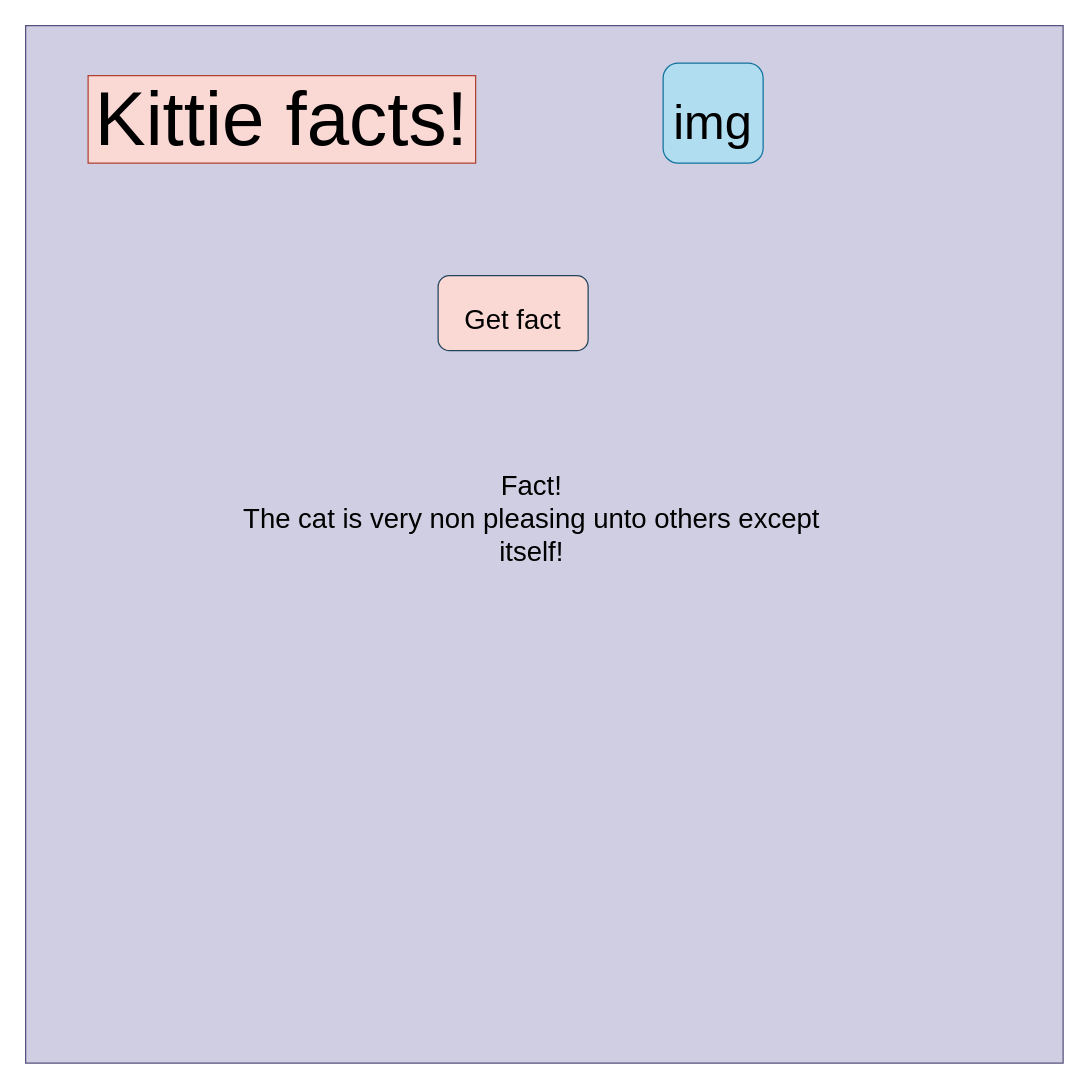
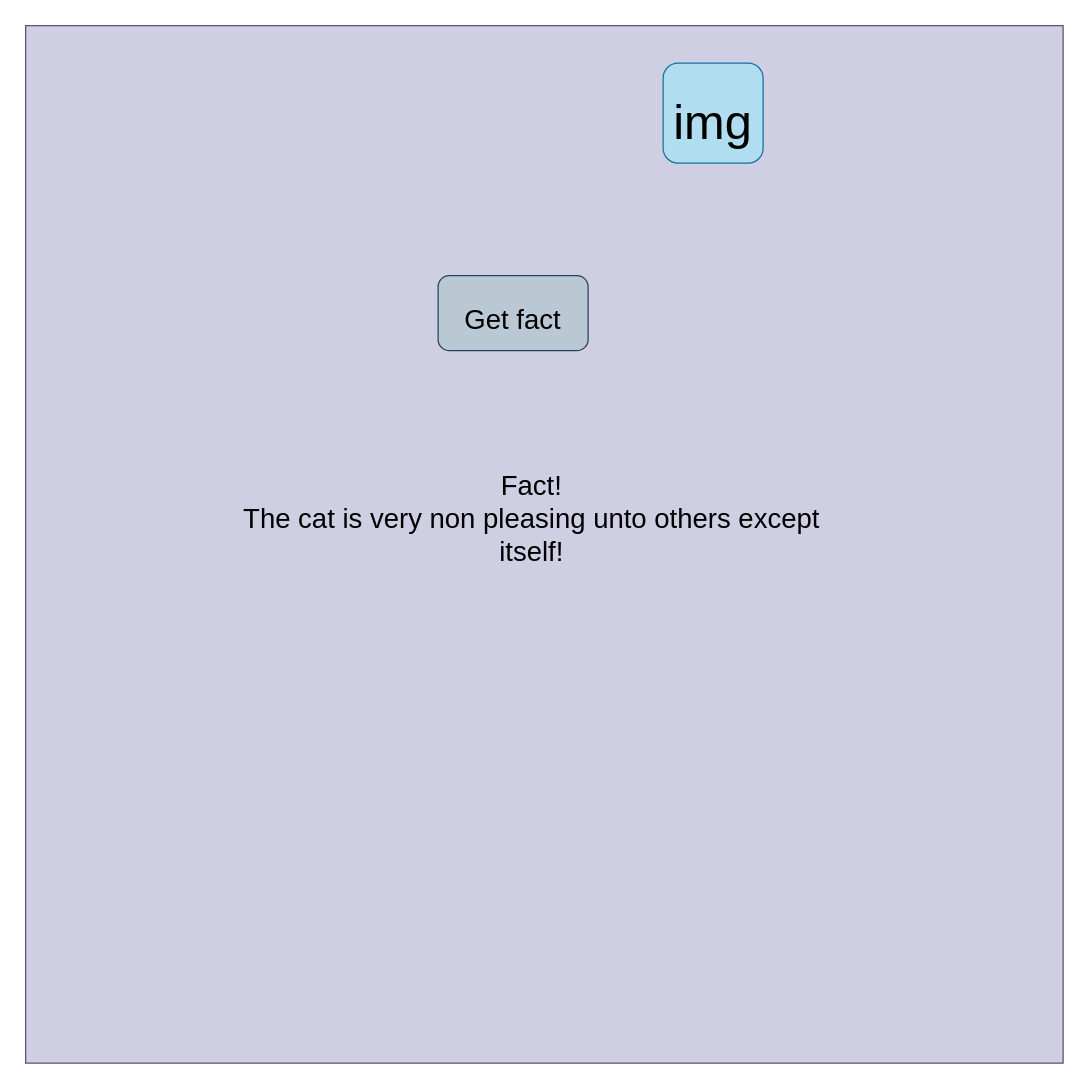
- <mxCell id="3" value="&lt;font style=&quot;font-size: 61px;&quot;&gt;Kittie facts!&lt;/font&gt;" style="text;html=1;align=center;verticalAlign=middle;whiteSpace=wrap;rounded=0;fillColor=#fad9d5;strokeColor=#ae4132;" vertex="1" parent="1"><mxGeometry x="70" y="60" width="310" height="70" as="geometry" /></mxCell>
- <mxCell id="5" value="&lt;font style=&quot;font-size: 22px;&quot;&gt;Get fact&lt;/font&gt;" style="rounded=1;whiteSpace=wrap;html=1;fontSize=39;fillColor=#fad9d5;strokeColor=#23445d;" vertex="1" parent="1"><mxGeometry x="350" y="220" width="120" height="60" as="geometry" /></mxCell>
+ <mxCell id="5" value="&lt;font style=&quot;font-size: 22px;&quot;&gt;Get fact&lt;/font&gt;" style="rounded=1;whiteSpace=wrap;html=1;fontSize=39;fillColor=#bac8d3;strokeColor=#23445d;" vertex="1" parent="1"><mxGeometry x="350" y="220" width="120" height="60" as="geometry" /></mxCell>
